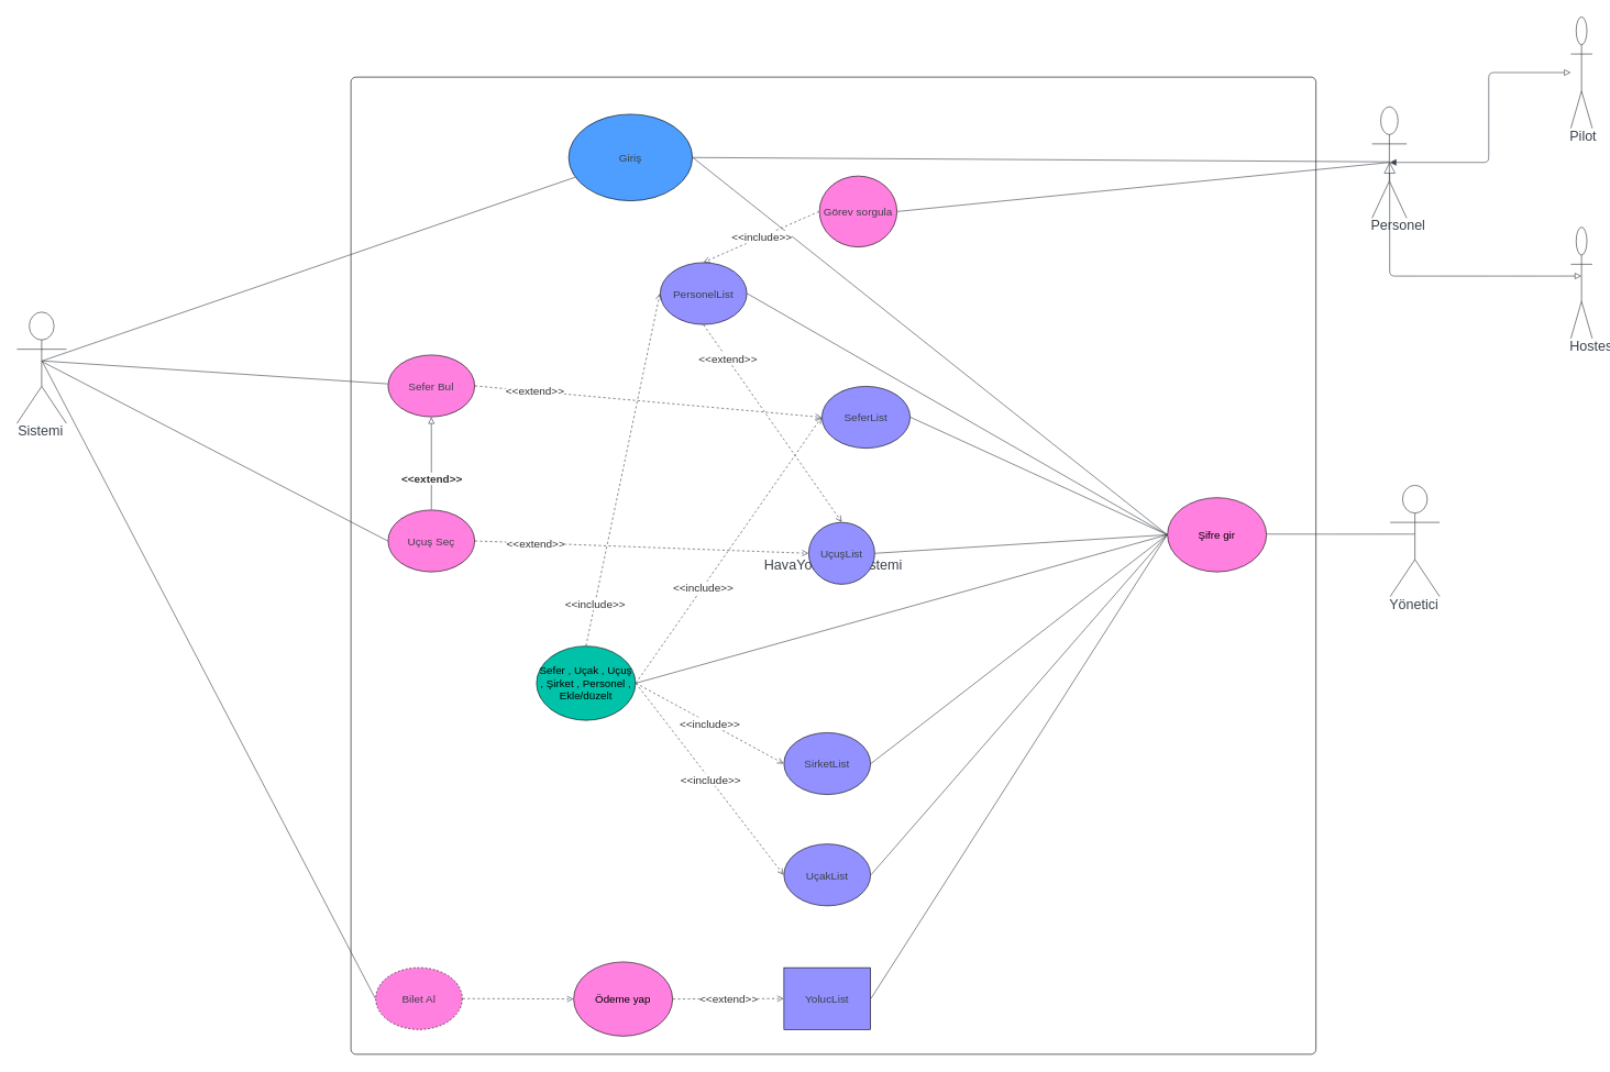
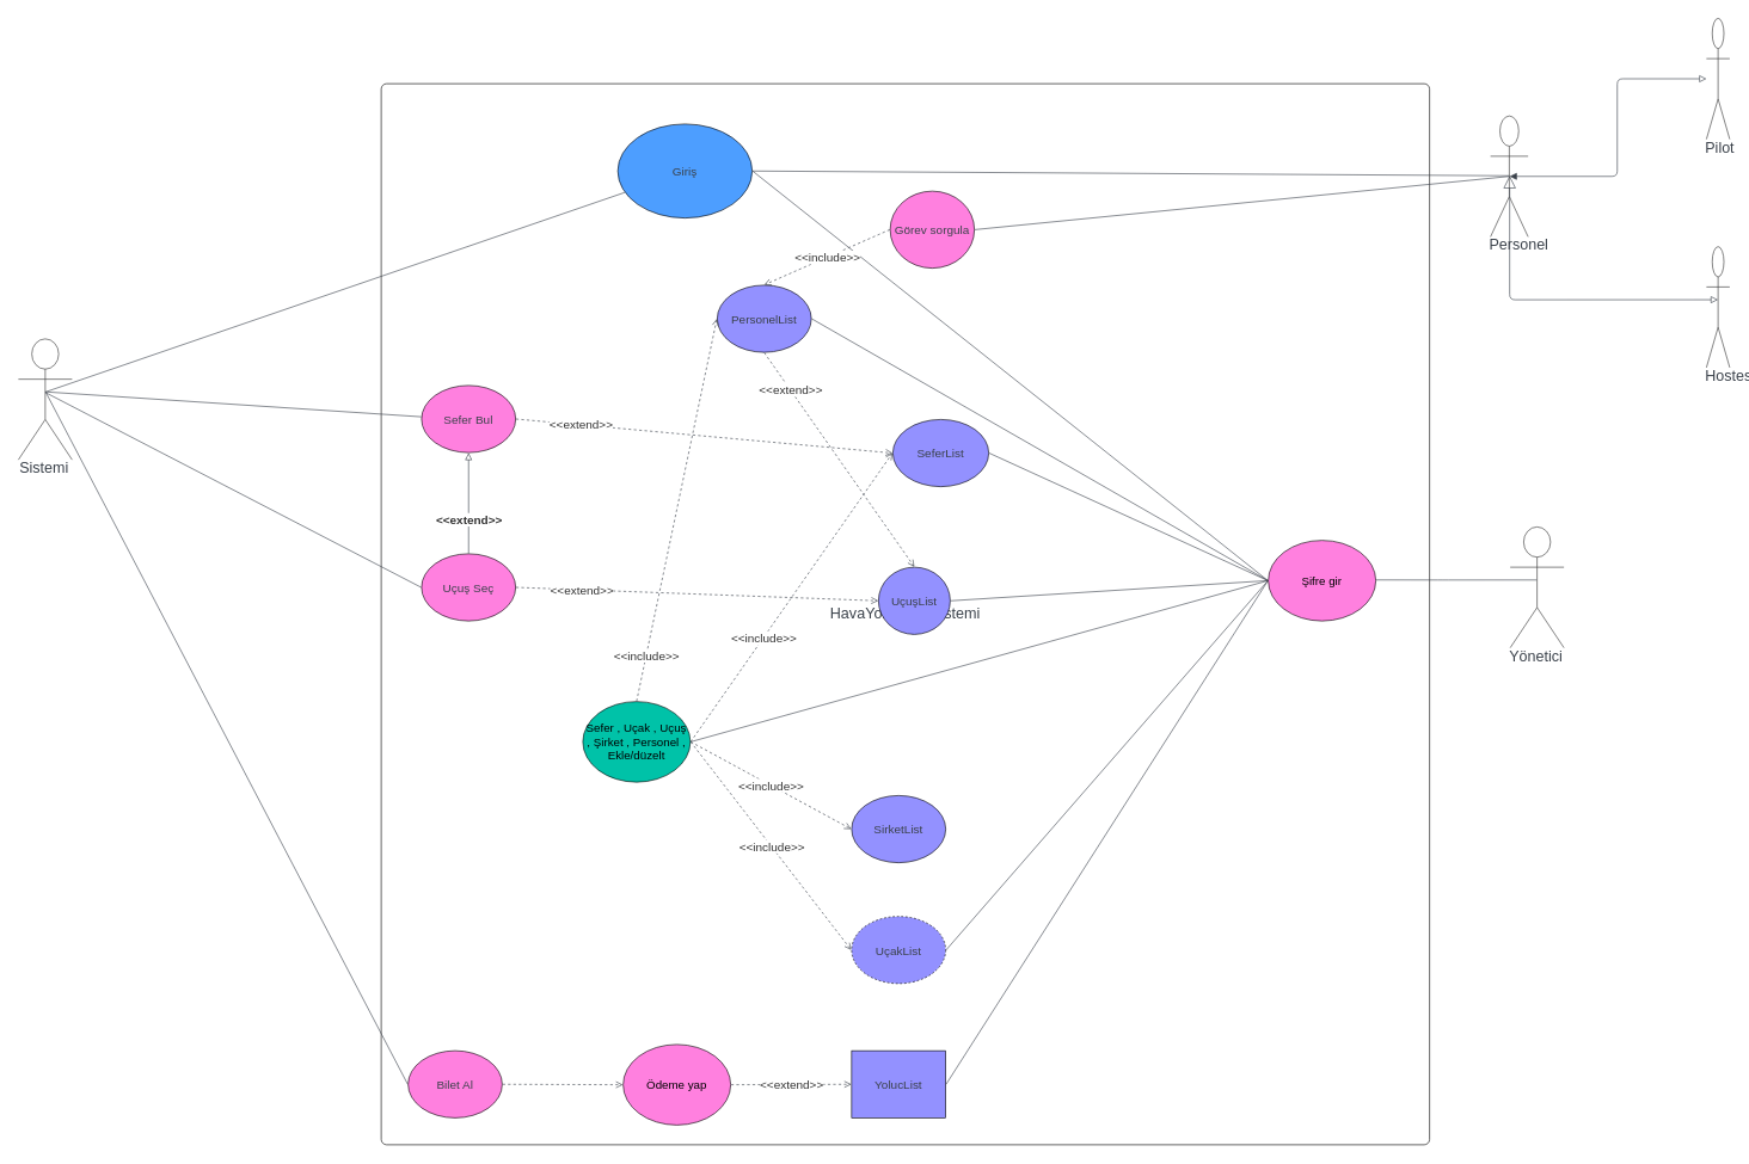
- <mxCell id="35" value="" style="html=1;jettySize=18;whiteSpace=wrap;fontSize=13;strokeColor=#3a414a;strokeOpacity=100;strokeWidth=0.8;rounded=0;startArrow=none;endArrow=none;exitX=1.004;exitY=0.5;exitPerimeter=0;entryX=-0.003;entryY=0.5;entryPerimeter=0;lucidId=ow42HK~kSB5j;" edge="1" parent="1" source="34" target="55"><mxGeometry width="100" height="100" relative="1" as="geometry"><Array as="points" /></mxGeometry></mxCell>
- <mxCell id="36" value="UçakList" style="html=1;overflow=block;blockSpacing=1;whiteSpace=wrap;ellipse;fontSize=13.3;fontColor=#3a414a;align=center;spacing=0;verticalAlign=middle;strokeOpacity=100;fillOpacity=100;rounded=1;absoluteArcSize=1;arcSize=7.5;fillColor=#9391ff;strokeWidth=0.8;lucidId=Iw42AJO8sRq6;" vertex="1" parent="1"><mxGeometry x="950" y="1023" width="105" height="75" as="geometry" /></mxCell>
+ <mxCell id="36" value="UçakList" style="html=1;overflow=block;blockSpacing=1;whiteSpace=wrap;ellipse;fontSize=13.3;fontColor=#3a414a;align=center;spacing=0;verticalAlign=middle;strokeOpacity=100;fillOpacity=100;rounded=1;absoluteArcSize=1;arcSize=7.5;fillColor=#9391ff;strokeWidth=0.8;lucidId=Iw42AJO8sRq6;dashed=1;" vertex="1" parent="1"><mxGeometry x="950" y="1023" width="105" height="75" as="geometry" /></mxCell>
- <mxCell id="15" value=" Bilet Al" style="html=1;overflow=block;blockSpacing=1;whiteSpace=wrap;ellipse;fontSize=13.3;fontColor=#3a414a;align=center;spacing=0;verticalAlign=middle;strokeOpacity=100;fillOpacity=100;rounded=1;absoluteArcSize=1;arcSize=7.5;fillColor=#ff80df;strokeWidth=0.8;lucidId=T232JzaeKygH;dashed=1;" vertex="1" parent="1"><mxGeometry x="455" y="1173" width="105" height="75" as="geometry" /></mxCell>
+ <mxCell id="15" value=" Bilet Al" style="html=1;overflow=block;blockSpacing=1;whiteSpace=wrap;ellipse;fontSize=13.3;fontColor=#3a414a;align=center;spacing=0;verticalAlign=middle;strokeOpacity=100;fillOpacity=100;rounded=1;absoluteArcSize=1;arcSize=7.5;fillColor=#ff80df;strokeWidth=0.8;lucidId=T232JzaeKygH;" vertex="1" parent="1"><mxGeometry x="455" y="1173" width="105" height="75" as="geometry" /></mxCell>
